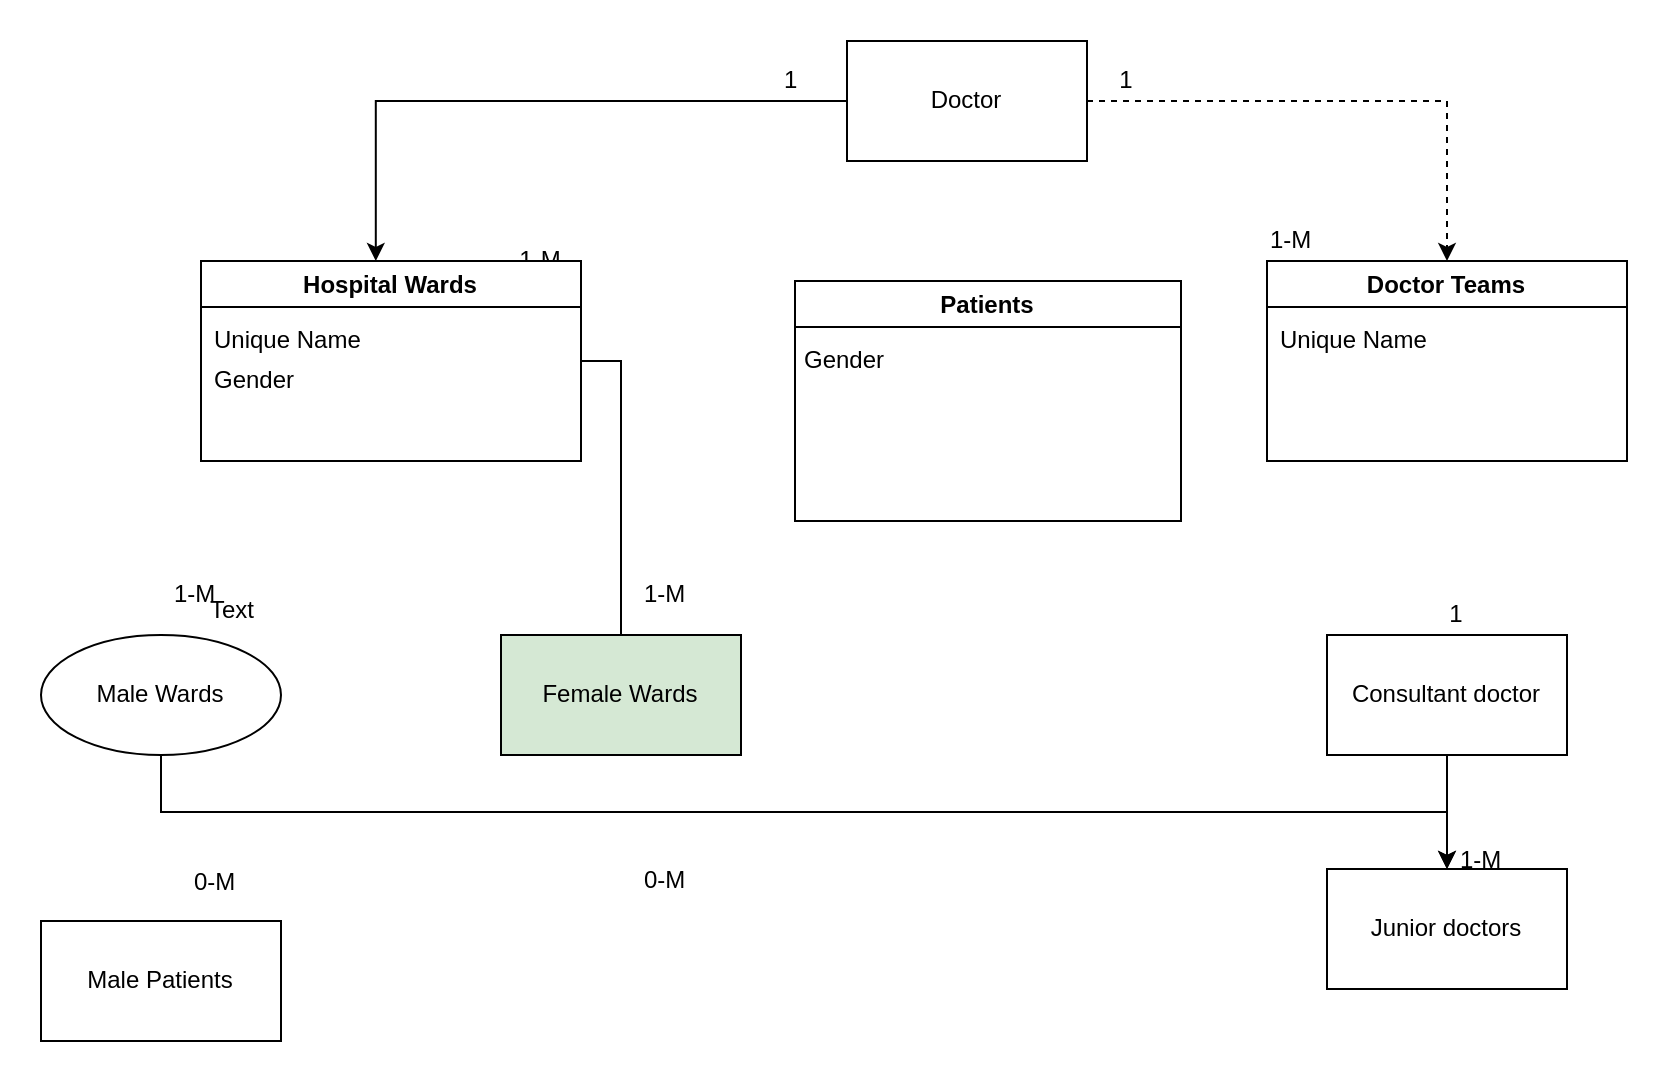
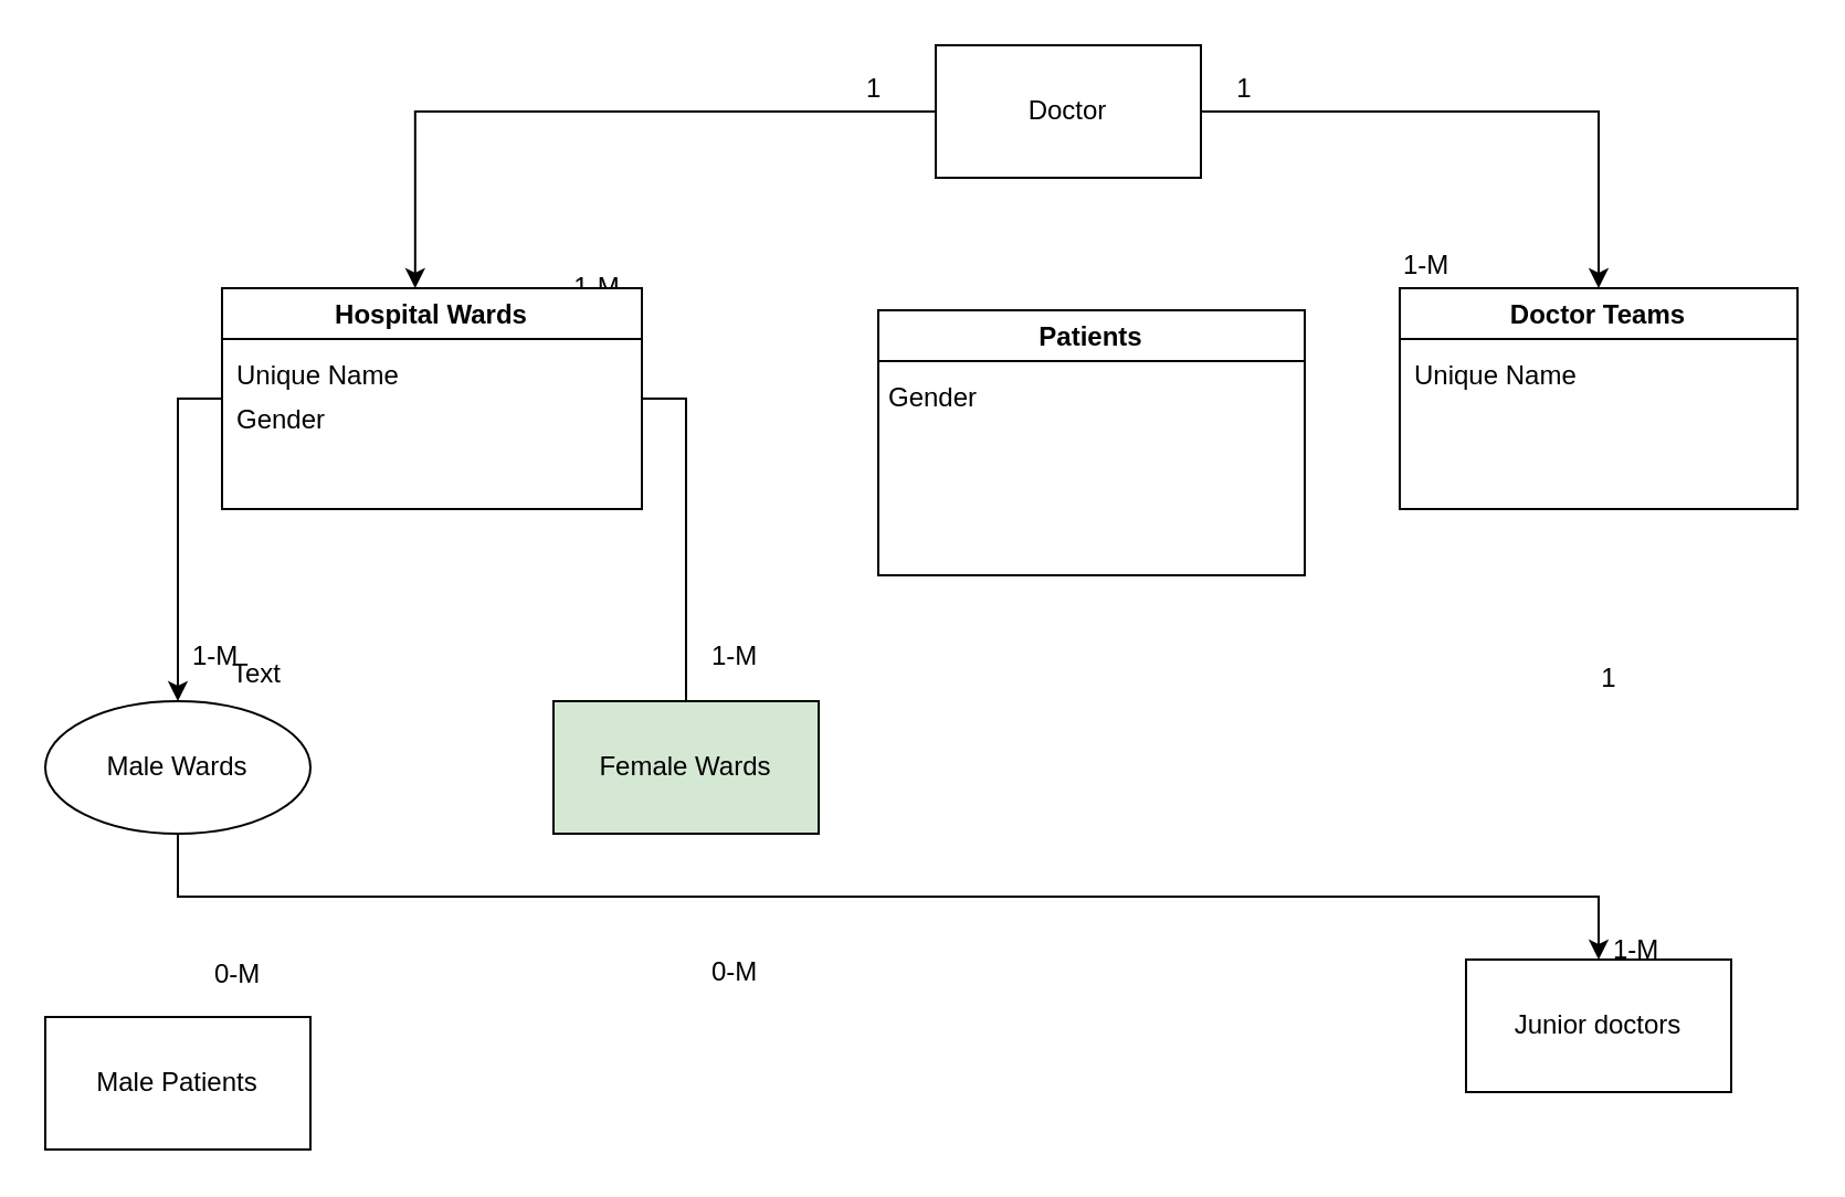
- <mxCell id="2" parent="1" style="edgeStyle=orthogonalEdgeStyle;rounded=0;orthogonalLoop=1;jettySize=auto;html=1;entryX=0.5;entryY=0;entryDx=0;entryDy=0;entryPerimeter=0;dashed=1;" edge="1" source="4" target="22"><mxGeometry as="geometry" relative="1"><mxPoint as="targetPoint" x="670" y="150" /></mxGeometry></mxCell>
+ <mxCell id="2" parent="1" style="edgeStyle=orthogonalEdgeStyle;rounded=0;orthogonalLoop=1;jettySize=auto;html=1;entryX=0.5;entryY=0;entryDx=0;entryDy=0;entryPerimeter=0;" edge="1" source="4" target="22"><mxGeometry as="geometry" relative="1"><mxPoint as="targetPoint" x="670" y="150" /></mxGeometry></mxCell>
+ <mxCell id="5" parent="1" style="edgeStyle=orthogonalEdgeStyle;rounded=0;orthogonalLoop=1;jettySize=auto;html=1;exitX=0;exitY=0.5;exitDx=0;exitDy=0;" edge="1" source="16" target="12"><mxGeometry as="geometry" relative="1"><mxPoint as="sourcePoint" x="190" y="180" /></mxGeometry></mxCell>
- <mxCell id="26" value="Consultant doctor " parent="1" style="rounded=0;whiteSpace=wrap;html=1;" vertex="1"><mxGeometry as="geometry" x="663" y="317" width="120" height="60" /></mxCell>
- <mxCell id="25" parent="1" style="edgeStyle=orthogonalEdgeStyle;rounded=0;orthogonalLoop=1;jettySize=auto;html=1;exitX=0.5;exitY=1;exitDx=0;exitDy=0;entryX=0.5;entryY=0;entryDx=0;entryDy=0;" edge="1" source="26" target="24"><mxGeometry as="geometry" relative="1" /></mxCell>
